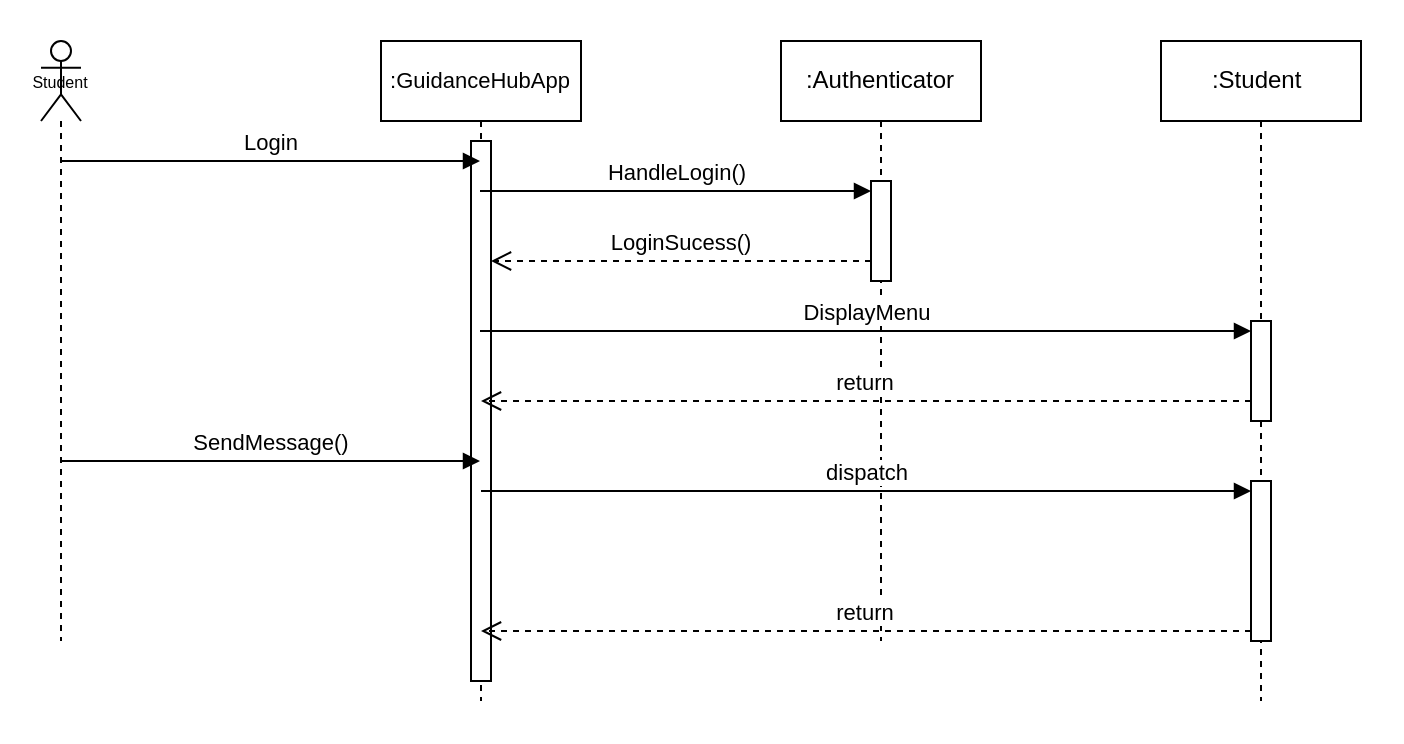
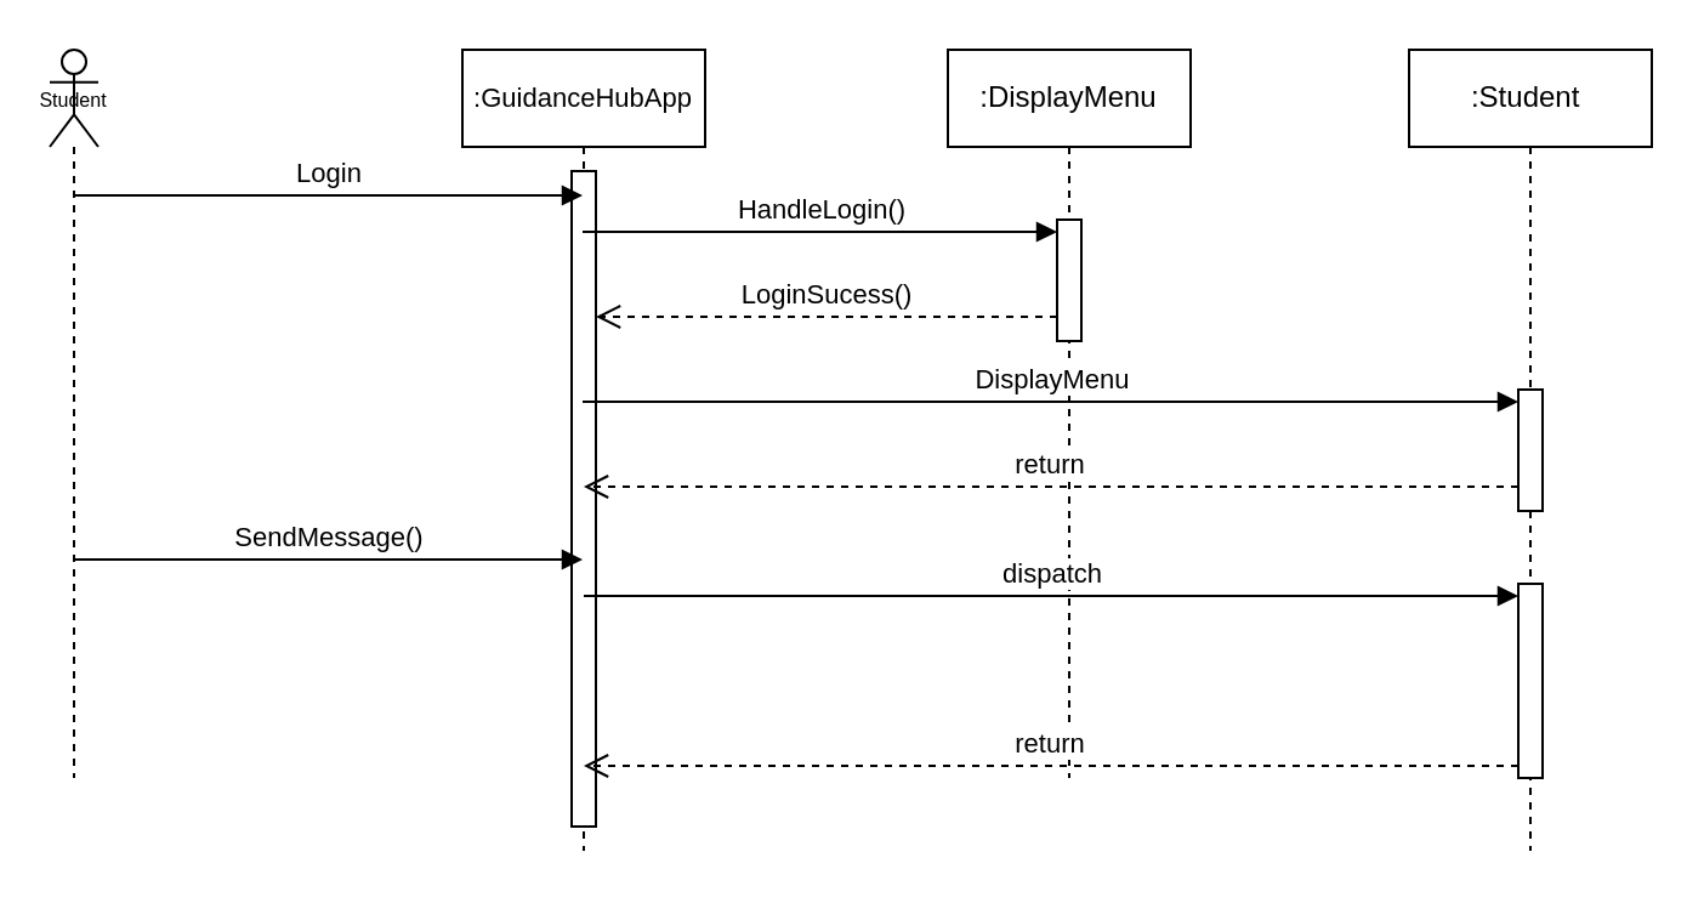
- <mxCell id="4" value=":Authenticator" style="shape=umlLifeline;perimeter=lifelinePerimeter;whiteSpace=wrap;html=1;container=1;dropTarget=0;collapsible=0;recursiveResize=0;outlineConnect=0;portConstraint=eastwest;newEdgeStyle={&quot;curved&quot;:0,&quot;rounded&quot;:0};" vertex="1" parent="1"><mxGeometry x="390" y="20" width="100" height="300" as="geometry" /></mxCell>
+ <mxCell id="4" value=":DisplayMenu" style="shape=umlLifeline;perimeter=lifelinePerimeter;whiteSpace=wrap;html=1;container=1;dropTarget=0;collapsible=0;recursiveResize=0;outlineConnect=0;portConstraint=eastwest;newEdgeStyle={&quot;curved&quot;:0,&quot;rounded&quot;:0};" vertex="1" parent="1"><mxGeometry x="390" y="20" width="100" height="300" as="geometry" /></mxCell>
